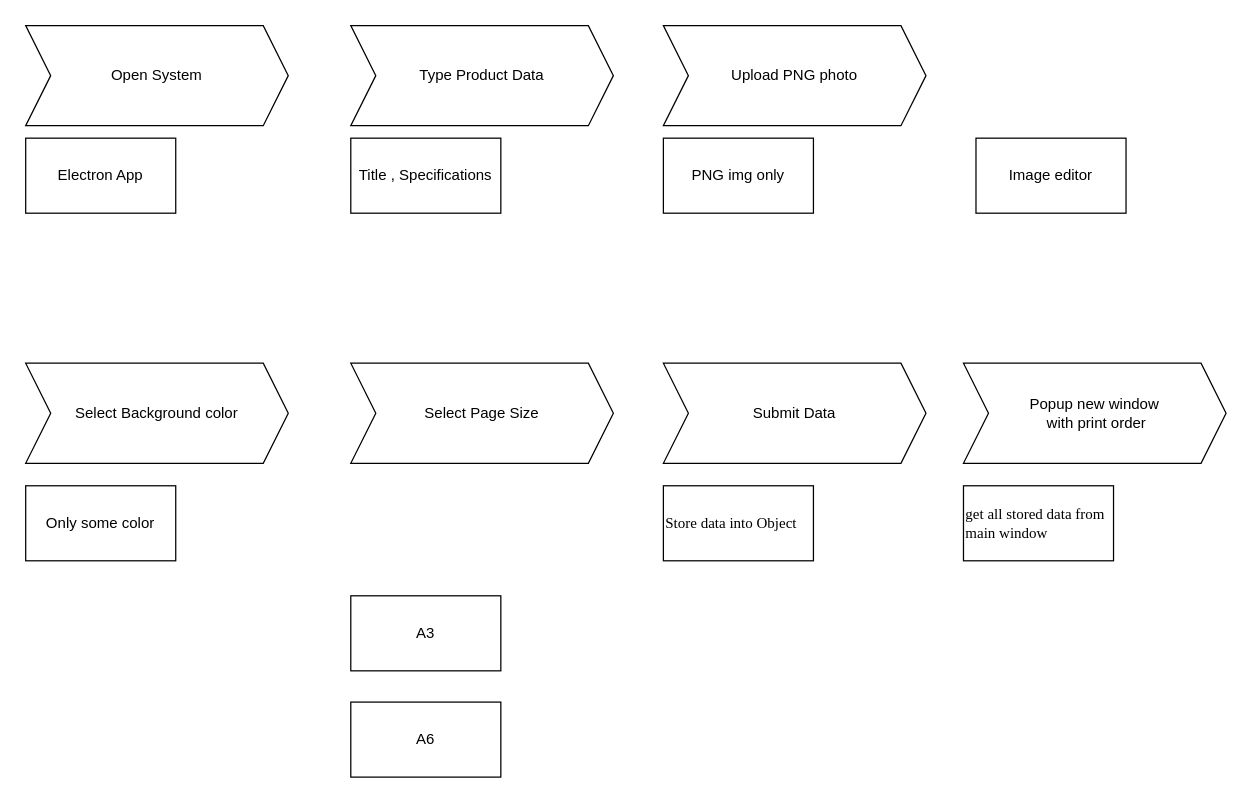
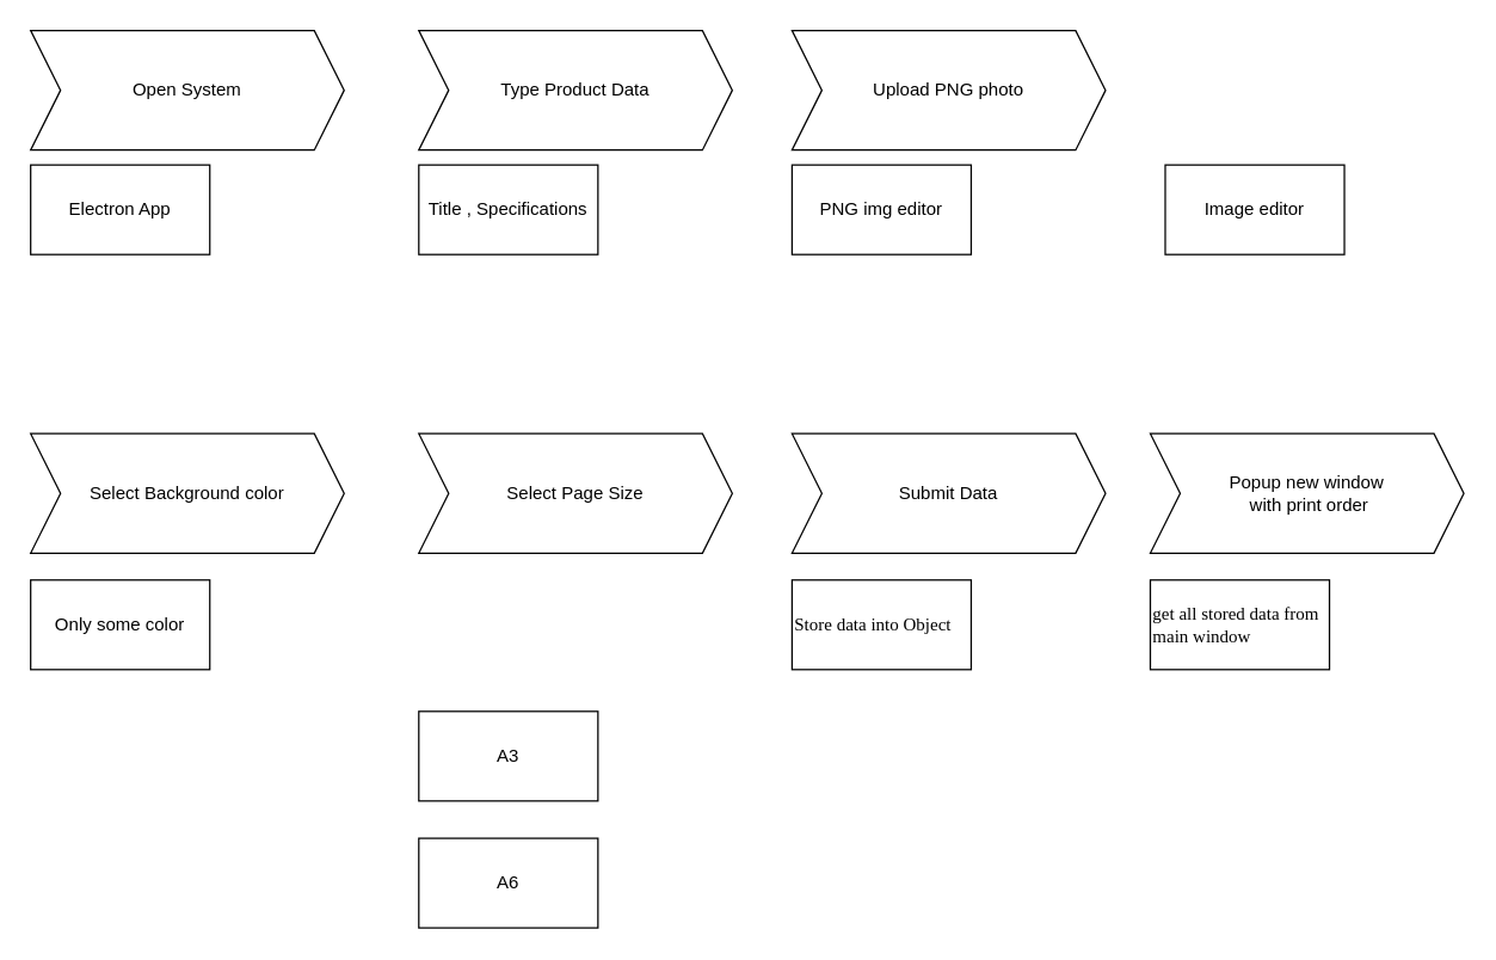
- <mxCell id="13" value="PNG img only" style="rounded=0;whiteSpace=wrap;html=1;" parent="1" vertex="1"><mxGeometry x="530" y="110" width="120" height="60" as="geometry" /></mxCell>
+ <mxCell id="13" value="PNG img editor" style="rounded=0;whiteSpace=wrap;html=1;" parent="1" vertex="1"><mxGeometry x="530" y="110" width="120" height="60" as="geometry" /></mxCell>
